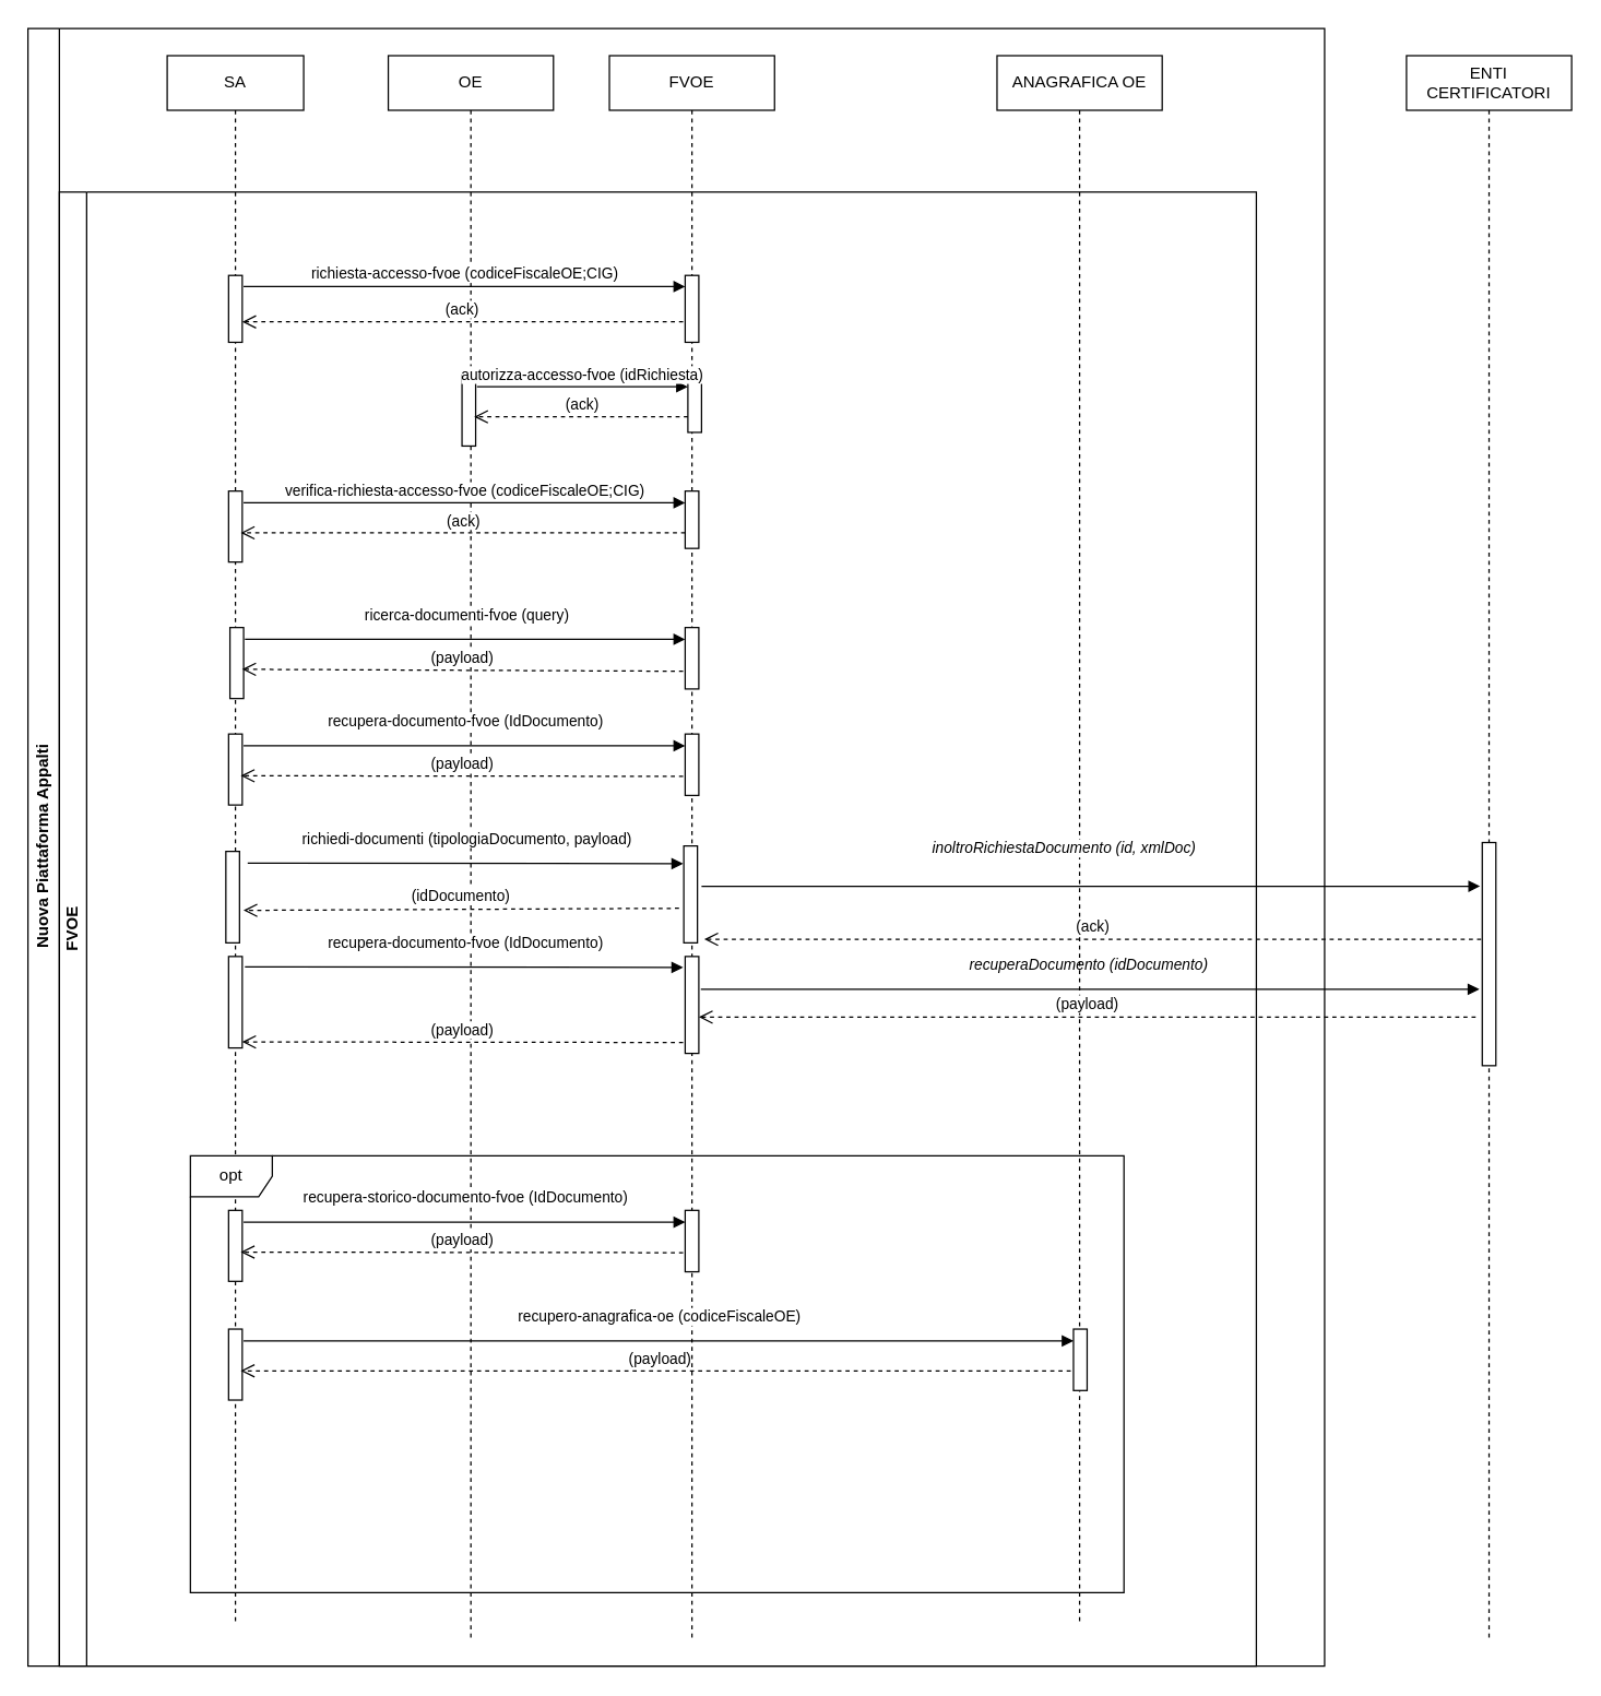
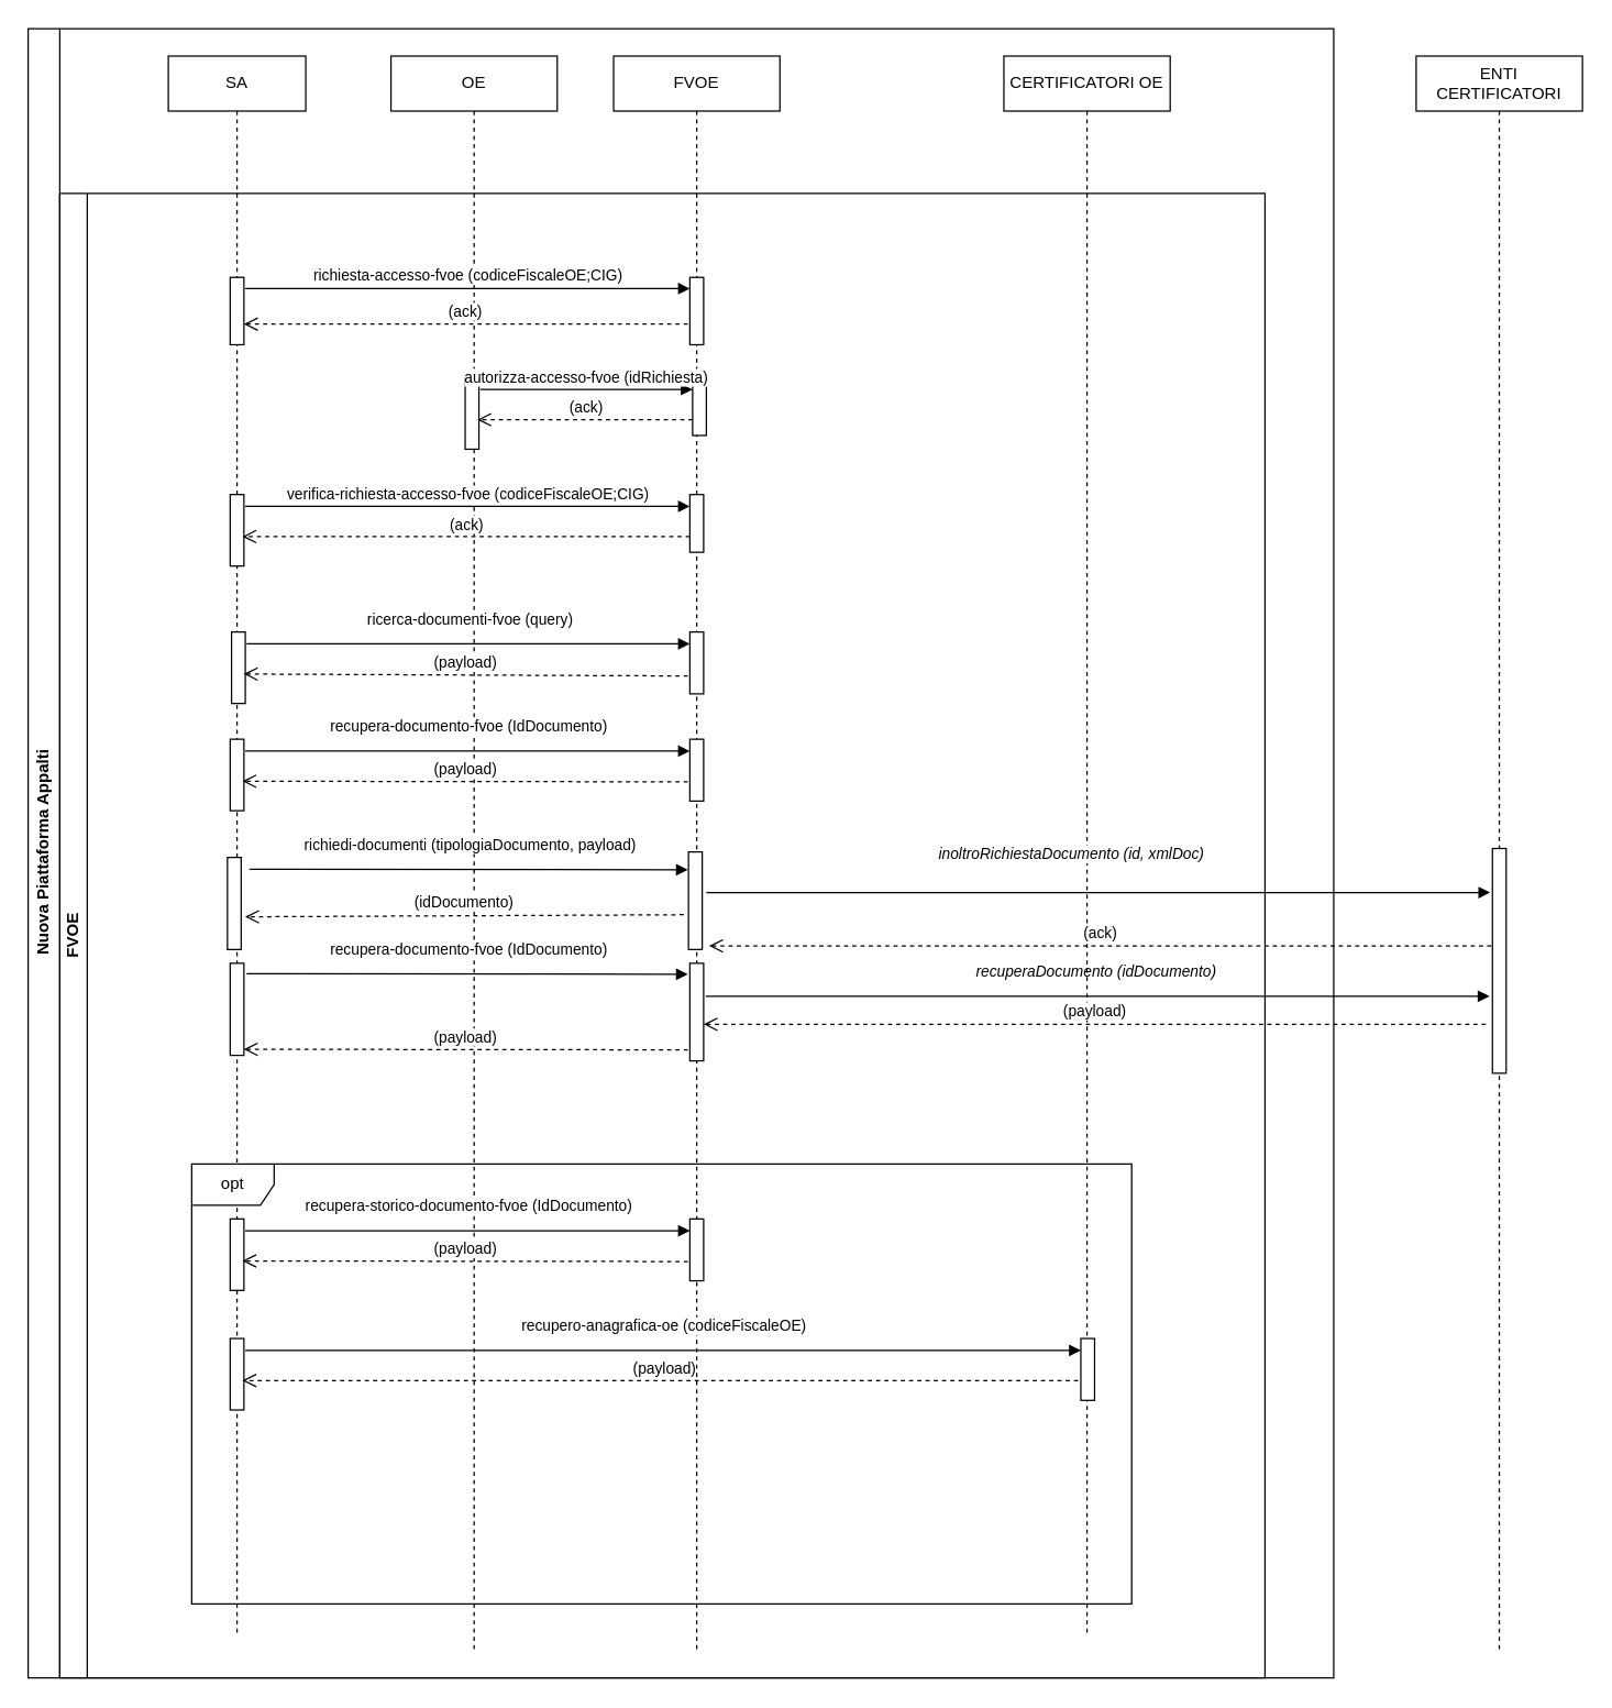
- <mxCell id="22" value="ANAGRAFICA OE" style="shape=umlLifeline;perimeter=lifelinePerimeter;whiteSpace=wrap;html=1;container=1;collapsible=0;recursiveResize=0;outlineConnect=0;" parent="2" vertex="1"><mxGeometry x="710" y="20" width="121" height="1150" as="geometry" /></mxCell>
+ <mxCell id="22" value="CERTIFICATORI OE" style="shape=umlLifeline;perimeter=lifelinePerimeter;whiteSpace=wrap;html=1;container=1;collapsible=0;recursiveResize=0;outlineConnect=0;" parent="2" vertex="1"><mxGeometry x="710" y="20" width="121" height="1150" as="geometry" /></mxCell>
